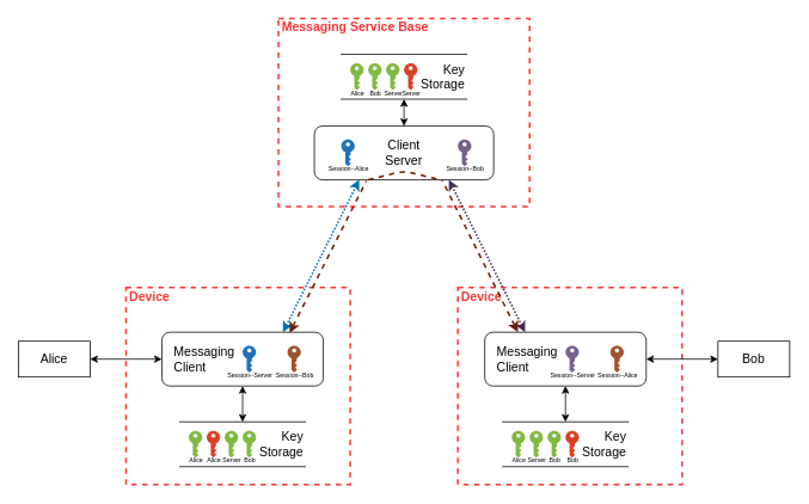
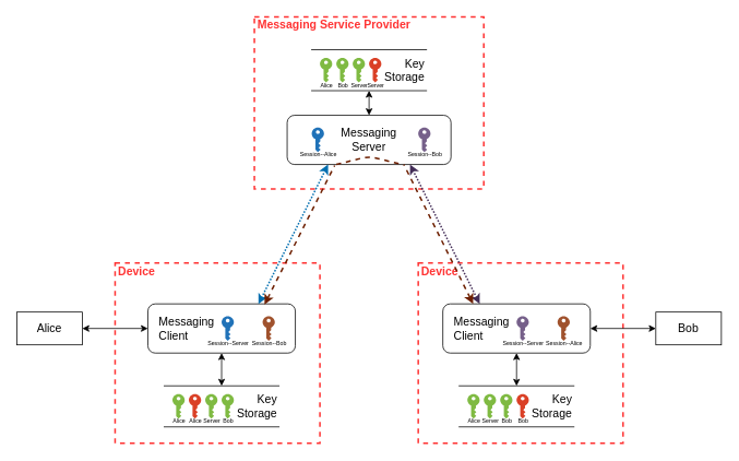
- <mxCell id="2" value="&lt;font style=&quot;font-size: 14px&quot;&gt;Messaging Service Base&lt;/font&gt;" style="html=1;fontColor=#FF3333;fontStyle=1;align=left;verticalAlign=top;spacing=0;labelBorderColor=none;fillColor=none;dashed=1;strokeWidth=2;strokeColor=#FF3333;spacingLeft=4;spacingTop=-3;" parent="1" vertex="1"><mxGeometry x="310" y="20" width="280" height="210" as="geometry" /></mxCell>
+ <mxCell id="2" value="&lt;font style=&quot;font-size: 14px&quot;&gt;Messaging Service Provider&lt;/font&gt;" style="html=1;fontColor=#FF3333;fontStyle=1;align=left;verticalAlign=top;spacing=0;labelBorderColor=none;fillColor=none;dashed=1;strokeWidth=2;strokeColor=#FF3333;spacingLeft=4;spacingTop=-3;" parent="1" vertex="1"><mxGeometry x="310" y="20" width="280" height="210" as="geometry" /></mxCell>
- <mxCell id="3" value="&lt;font style=&quot;font-size: 14px&quot;&gt;Client&lt;br&gt;Server&lt;/font&gt;" style="rounded=1;whiteSpace=wrap;html=1;" parent="1" vertex="1"><mxGeometry x="350" y="140" width="200" height="60" as="geometry" /></mxCell>
+ <mxCell id="3" value="&lt;font style=&quot;font-size: 14px&quot;&gt;Messaging&lt;br&gt;Server&lt;/font&gt;" style="rounded=1;whiteSpace=wrap;html=1;" parent="1" vertex="1"><mxGeometry x="350" y="140" width="200" height="60" as="geometry" /></mxCell>
